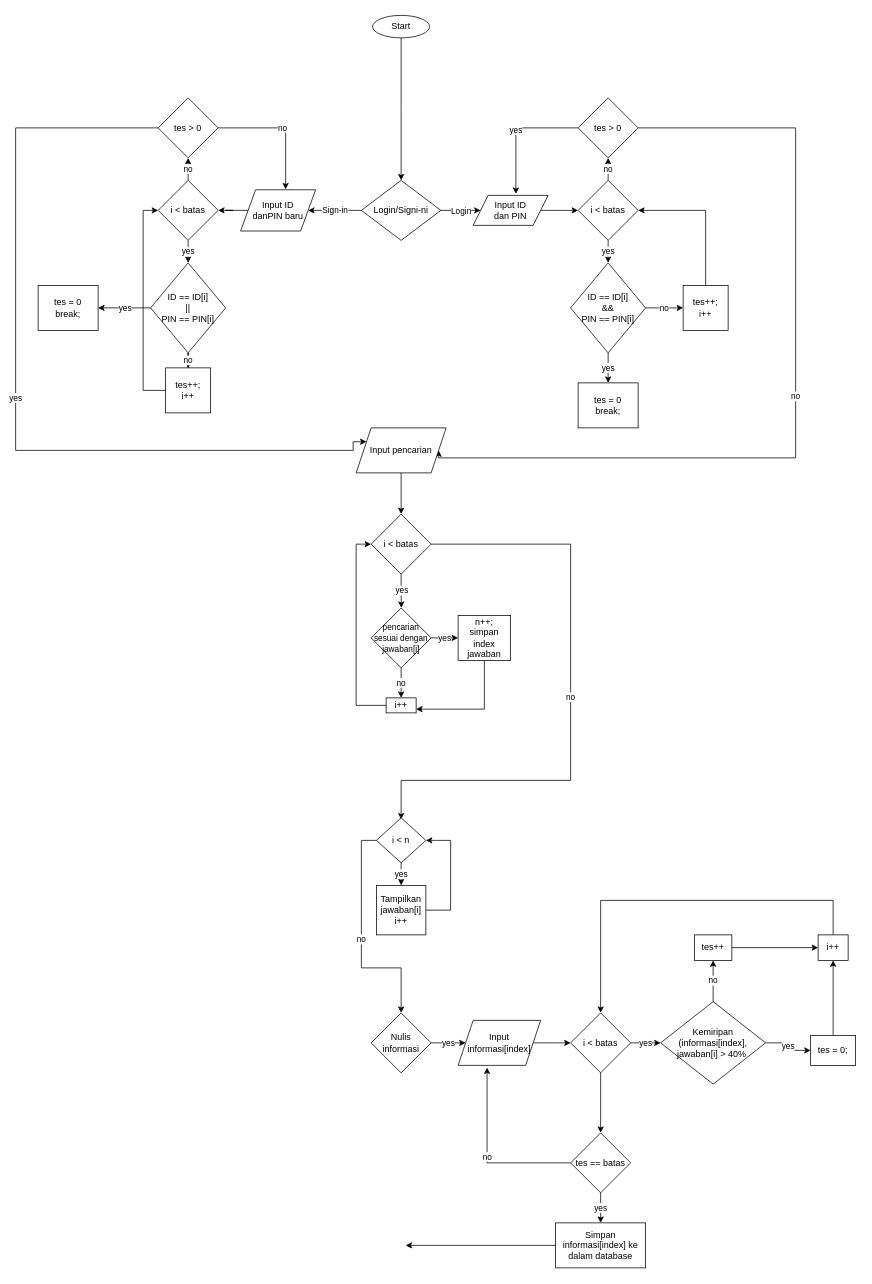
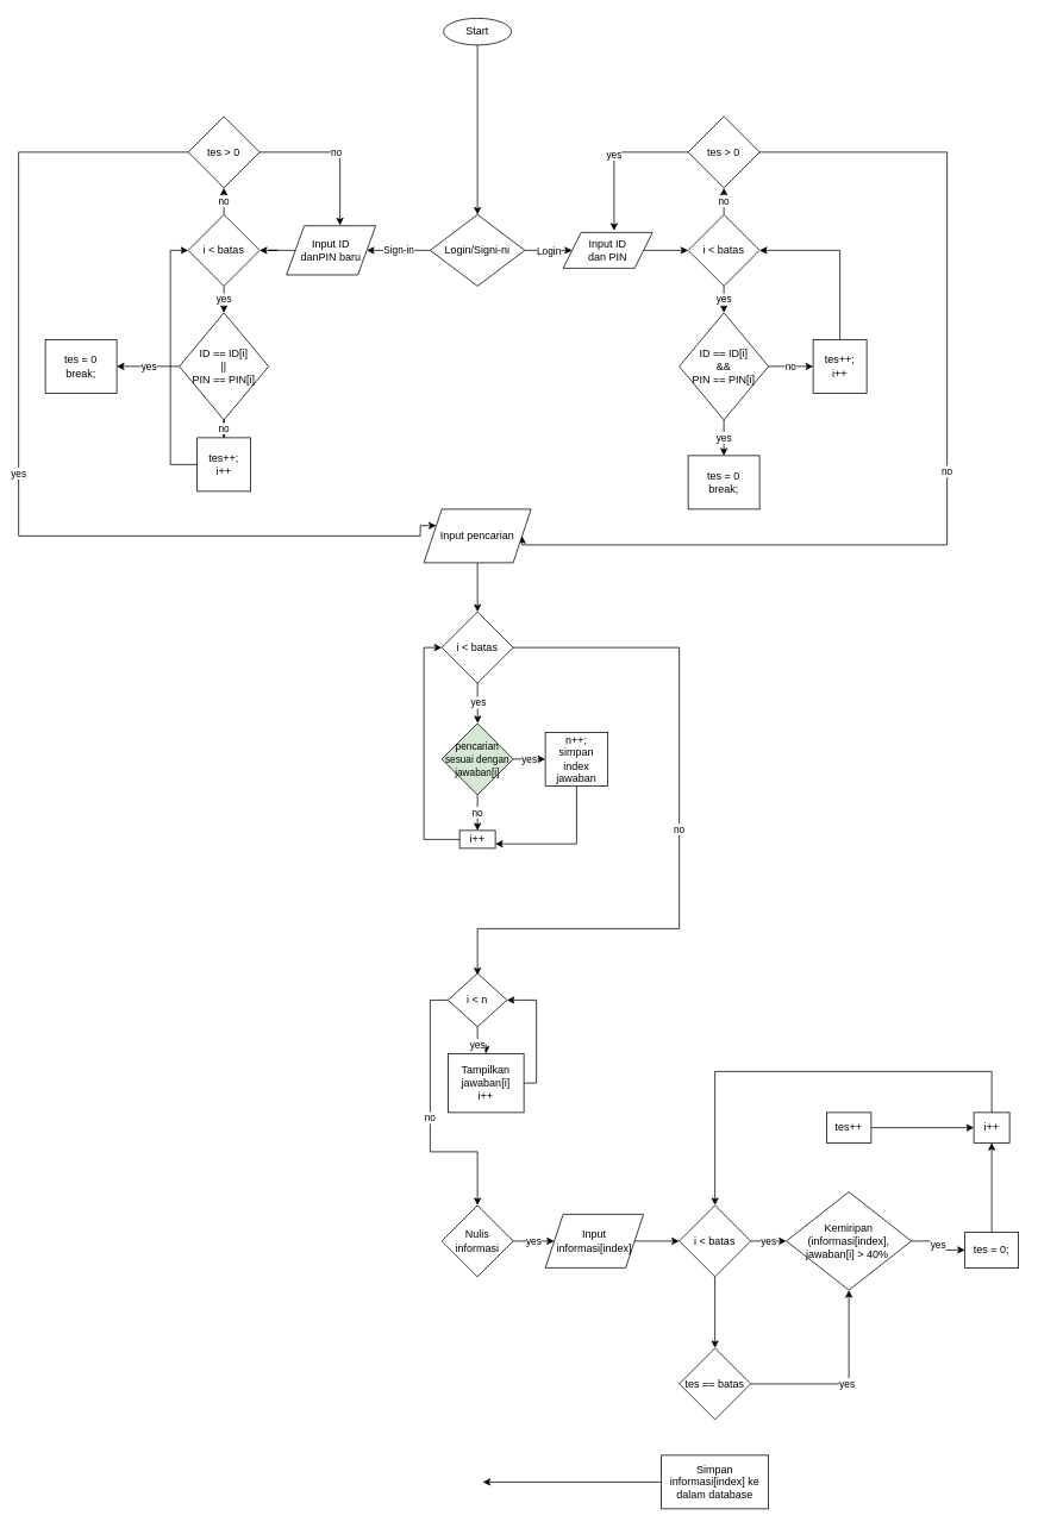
- <mxCell id="42" value="&lt;font style=&quot;font-size: 11px;&quot;&gt;pencarian sesuai dengan jawaban[i]&lt;/font&gt;" style="rhombus;whiteSpace=wrap;html=1;" vertex="1" parent="1"><mxGeometry x="494" y="810" width="80" height="80" as="geometry" /></mxCell>
+ <mxCell id="42" value="&lt;font style=&quot;font-size: 11px;&quot;&gt;pencarian sesuai dengan jawaban[i]&lt;/font&gt;" style="rhombus;whiteSpace=wrap;html=1;fillColor=#d5e8d4;" vertex="1" parent="1"><mxGeometry x="494" y="810" width="80" height="80" as="geometry" /></mxCell>
- <mxCell id="51" value="Tampilkan&lt;br&gt;jawaban[i]&lt;br&gt;i++" style="whiteSpace=wrap;html=1;aspect=fixed;" vertex="1" parent="1"><mxGeometry x="501" y="1180" width="66" height="66" as="geometry" /></mxCell>
+ <mxCell id="51" value="Tampilkan&lt;br&gt;jawaban[i]&lt;br&gt;i++" style="whiteSpace=wrap;html=1;aspect=fixed;" vertex="1" parent="1"><mxGeometry x="501" y="1180" width="85" height="66" as="geometry" /></mxCell>
- <mxCell id="61" value="no" style="edgeStyle=orthogonalEdgeStyle;rounded=0;orthogonalLoop=1;jettySize=auto;html=1;" edge="1" parent="1" source="63" target="65"><mxGeometry relative="1" as="geometry" /></mxCell>
- <mxCell id="71" value="no" style="edgeStyle=orthogonalEdgeStyle;rounded=0;orthogonalLoop=1;jettySize=auto;html=1;exitX=0;exitY=0.5;exitDx=0;exitDy=0;entryX=0.351;entryY=1.049;entryDx=0;entryDy=0;entryPerimeter=0;" edge="1" parent="1" source="72" target="55"><mxGeometry relative="1" as="geometry" /></mxCell>
- <mxCell id="70" value="yes" style="edgeStyle=orthogonalEdgeStyle;rounded=0;orthogonalLoop=1;jettySize=auto;html=1;" edge="1" parent="1" source="72" target="57"><mxGeometry relative="1" as="geometry" /></mxCell>
+ <mxCell id="70" value="yes" style="edgeStyle=orthogonalEdgeStyle;rounded=0;orthogonalLoop=1;jettySize=auto;html=1;" edge="1" parent="1" source="72" target="63"><mxGeometry relative="1" as="geometry" /></mxCell>
